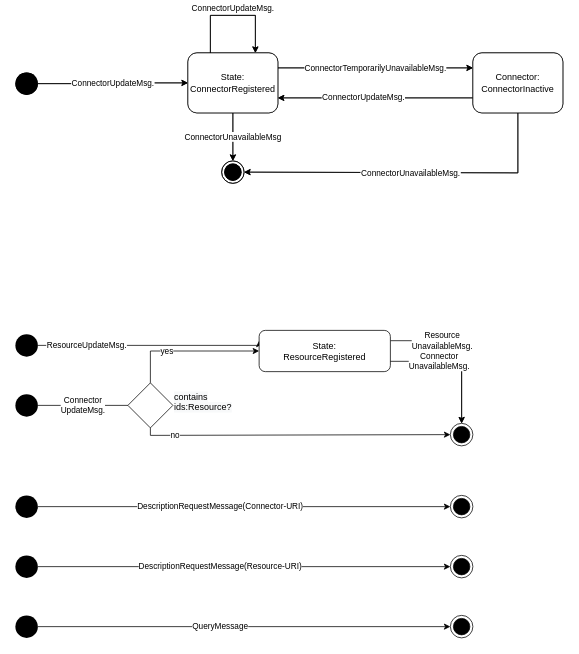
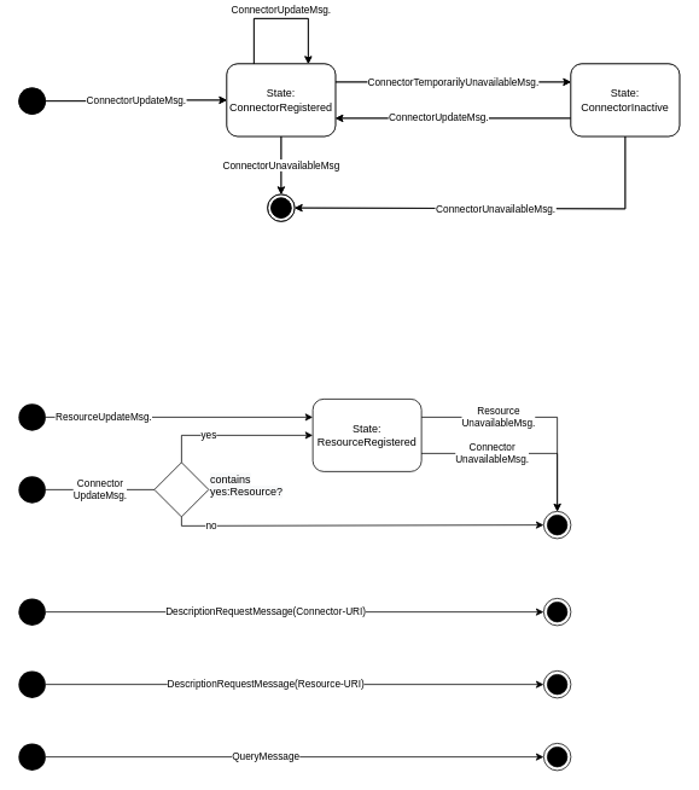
- <mxCell id="43" value="Connector:&lt;br&gt;ConnectorInactive" style="shape=ext;rounded=1;html=1;whiteSpace=wrap;" vertex="1" parent="1"><mxGeometry x="630" y="70" width="120" height="80" as="geometry" /></mxCell>
+ <mxCell id="43" value="State:&lt;br&gt;ConnectorInactive" style="shape=ext;rounded=1;html=1;whiteSpace=wrap;" vertex="1" parent="1"><mxGeometry x="630" y="70" width="120" height="80" as="geometry" /></mxCell>
- <mxCell id="16" value="State:&lt;br&gt;ResourceRegistered" style="shape=ext;rounded=1;html=1;whiteSpace=wrap;" vertex="1" parent="1"><mxGeometry x="345" y="440" width="175" height="55" as="geometry" /></mxCell>
+ <mxCell id="16" value="State:&lt;br&gt;ResourceRegistered" style="shape=ext;rounded=1;html=1;whiteSpace=wrap;" vertex="1" parent="1"><mxGeometry x="345" y="440" width="120" height="80" as="geometry" /></mxCell>
- <mxCell id="46" value="&lt;meta charset=&quot;utf-8&quot;&gt;&lt;span style=&quot;color: rgb(0, 0, 0); font-family: Helvetica; font-size: 12px; font-style: normal; font-variant-ligatures: normal; font-variant-caps: normal; font-weight: 400; letter-spacing: normal; orphans: 2; text-align: center; text-indent: 0px; text-transform: none; widows: 2; word-spacing: 0px; -webkit-text-stroke-width: 0px; background-color: rgb(248, 249, 250); text-decoration-thickness: initial; text-decoration-style: initial; text-decoration-color: initial; float: none; display: inline !important;&quot;&gt;contains&lt;/span&gt;&lt;br style=&quot;padding: 0px; margin: 0px; color: rgb(0, 0, 0); font-family: Helvetica; font-size: 12px; font-style: normal; font-variant-ligatures: normal; font-variant-caps: normal; font-weight: 400; letter-spacing: normal; orphans: 2; text-align: center; text-indent: 0px; text-transform: none; widows: 2; word-spacing: 0px; -webkit-text-stroke-width: 0px; background-color: rgb(248, 249, 250); text-decoration-thickness: initial; text-decoration-style: initial; text-decoration-color: initial;&quot;&gt;&lt;span style=&quot;color: rgb(0, 0, 0); font-family: Helvetica; font-size: 12px; font-style: normal; font-variant-ligatures: normal; font-variant-caps: normal; font-weight: 400; letter-spacing: normal; orphans: 2; text-align: center; text-indent: 0px; text-transform: none; widows: 2; word-spacing: 0px; -webkit-text-stroke-width: 0px; background-color: rgb(248, 249, 250); text-decoration-thickness: initial; text-decoration-style: initial; text-decoration-color: initial; float: none; display: inline !important;&quot;&gt;ids:Resource?&lt;/span&gt;" style="text;whiteSpace=wrap;html=1;" vertex="1" parent="1"><mxGeometry x="230" y="515" width="110" height="50" as="geometry" /></mxCell>
+ <mxCell id="46" value="&lt;meta charset=&quot;utf-8&quot;&gt;&lt;span style=&quot;color: rgb(0, 0, 0); font-family: Helvetica; font-size: 12px; font-style: normal; font-variant-ligatures: normal; font-variant-caps: normal; font-weight: 400; letter-spacing: normal; orphans: 2; text-align: center; text-indent: 0px; text-transform: none; widows: 2; word-spacing: 0px; -webkit-text-stroke-width: 0px; background-color: rgb(248, 249, 250); text-decoration-thickness: initial; text-decoration-style: initial; text-decoration-color: initial; float: none; display: inline !important;&quot;&gt;contains&lt;/span&gt;&lt;br style=&quot;padding: 0px; margin: 0px; color: rgb(0, 0, 0); font-family: Helvetica; font-size: 12px; font-style: normal; font-variant-ligatures: normal; font-variant-caps: normal; font-weight: 400; letter-spacing: normal; orphans: 2; text-align: center; text-indent: 0px; text-transform: none; widows: 2; word-spacing: 0px; -webkit-text-stroke-width: 0px; background-color: rgb(248, 249, 250); text-decoration-thickness: initial; text-decoration-style: initial; text-decoration-color: initial;&quot;&gt;&lt;span style=&quot;color: rgb(0, 0, 0); font-family: Helvetica; font-size: 12px; font-style: normal; font-variant-ligatures: normal; font-variant-caps: normal; font-weight: 400; letter-spacing: normal; orphans: 2; text-align: center; text-indent: 0px; text-transform: none; widows: 2; word-spacing: 0px; -webkit-text-stroke-width: 0px; background-color: rgb(248, 249, 250); text-decoration-thickness: initial; text-decoration-style: initial; text-decoration-color: initial; float: none; display: inline !important;&quot;&gt;yes:Resource?&lt;/span&gt;" style="text;whiteSpace=wrap;html=1;" vertex="1" parent="1"><mxGeometry x="230" y="515" width="110" height="50" as="geometry" /></mxCell>
